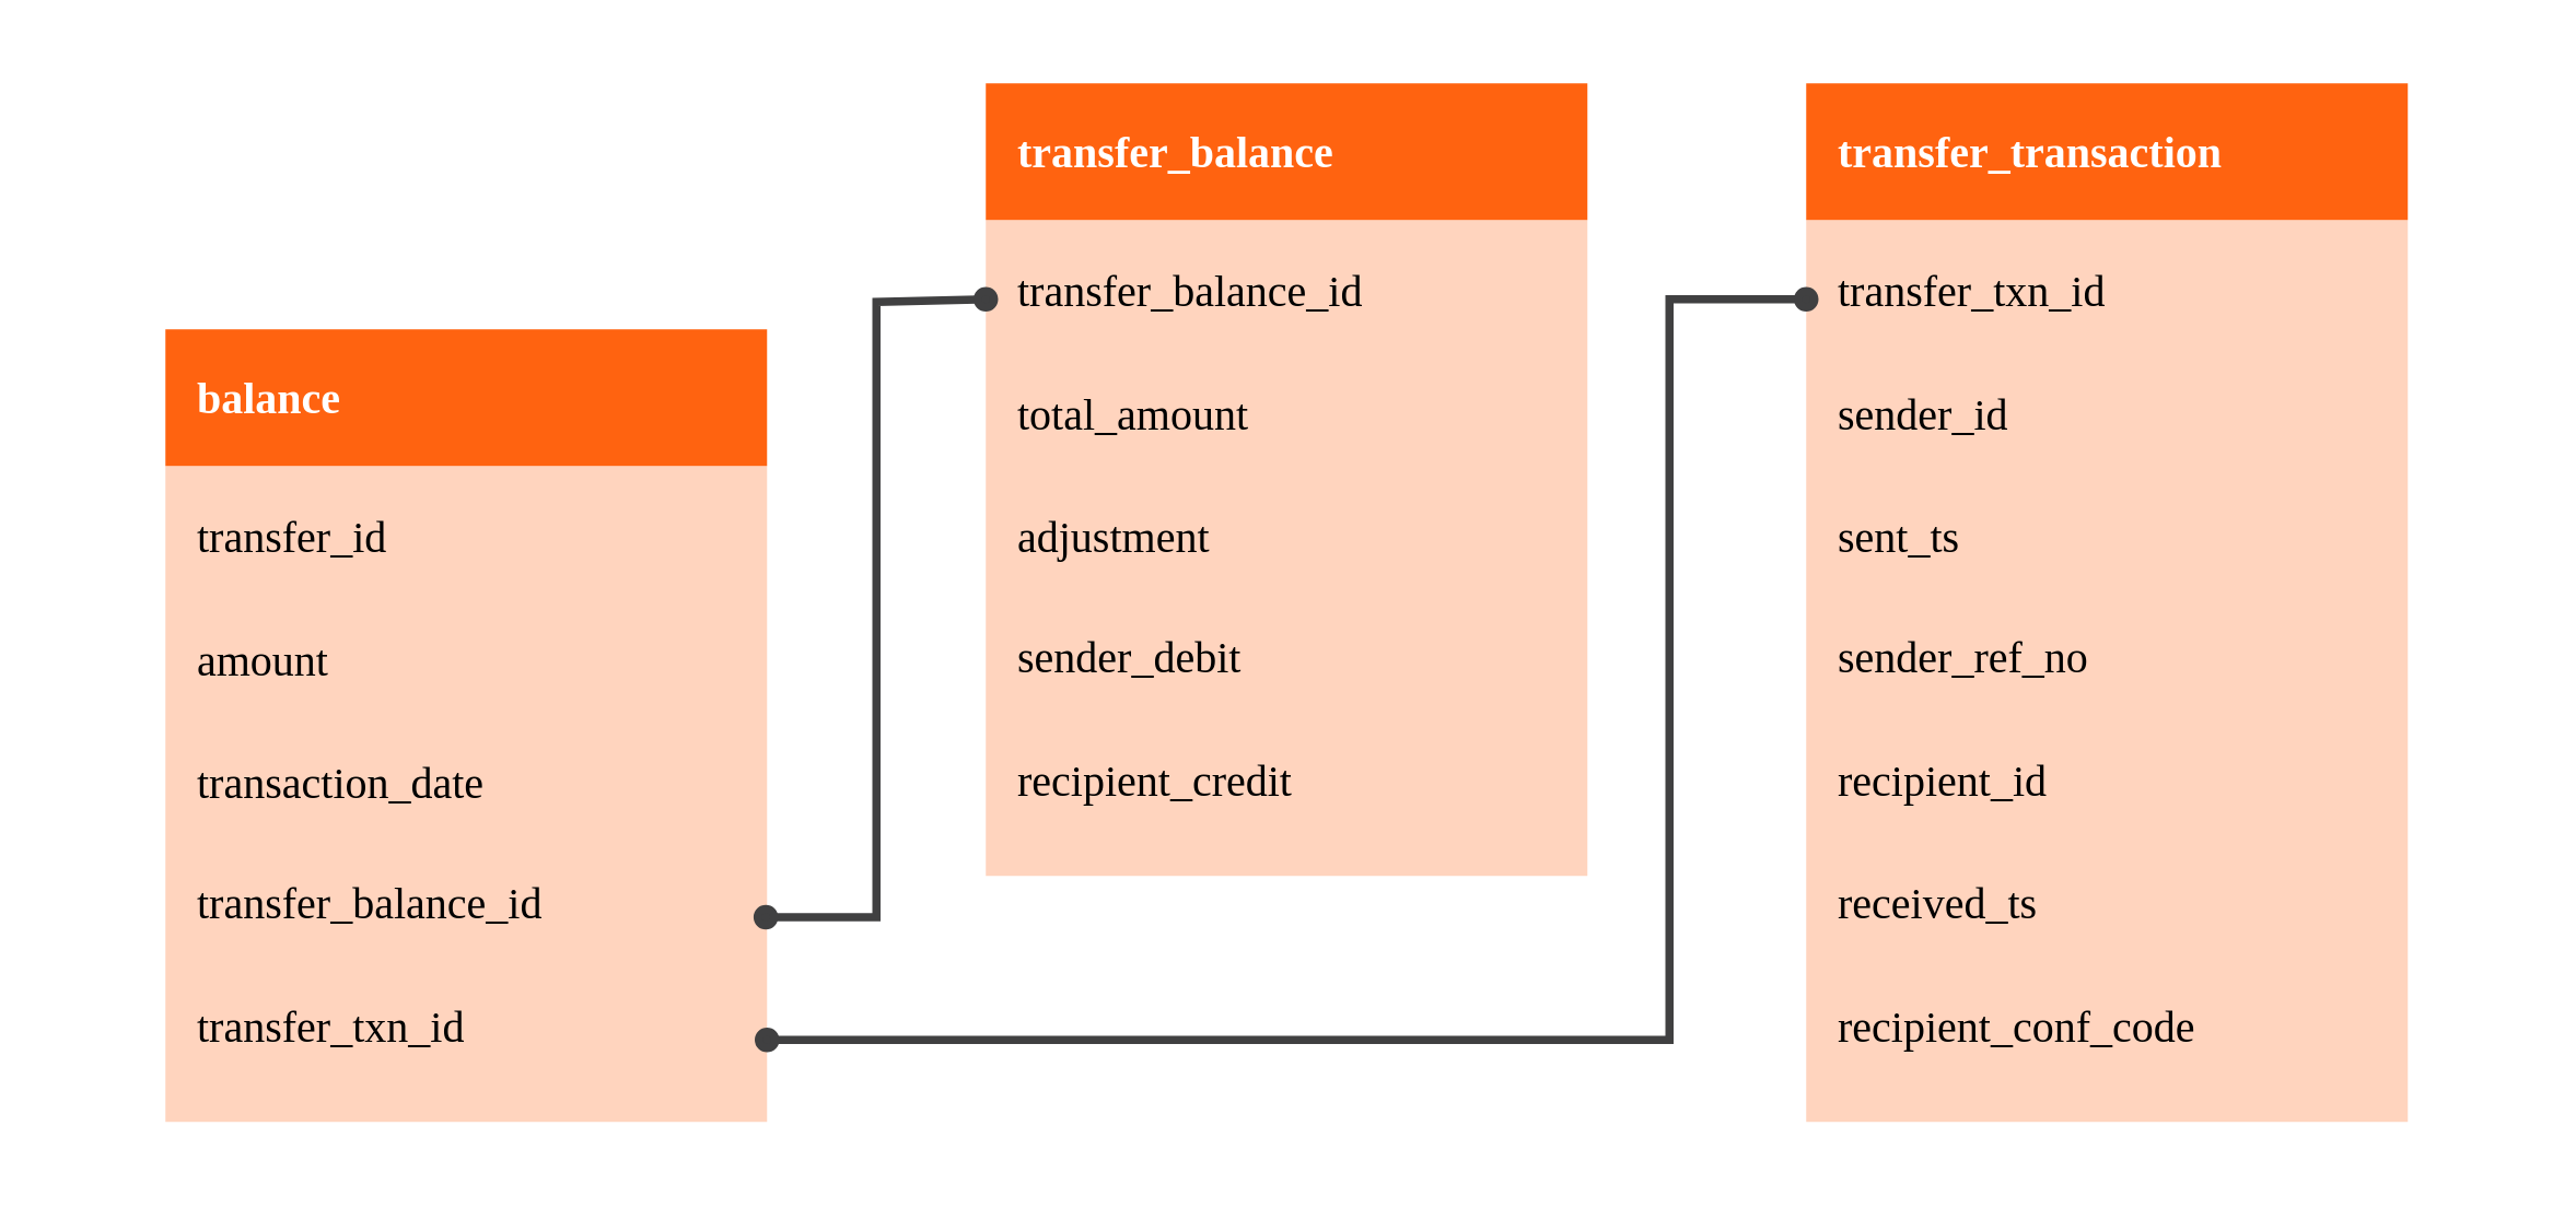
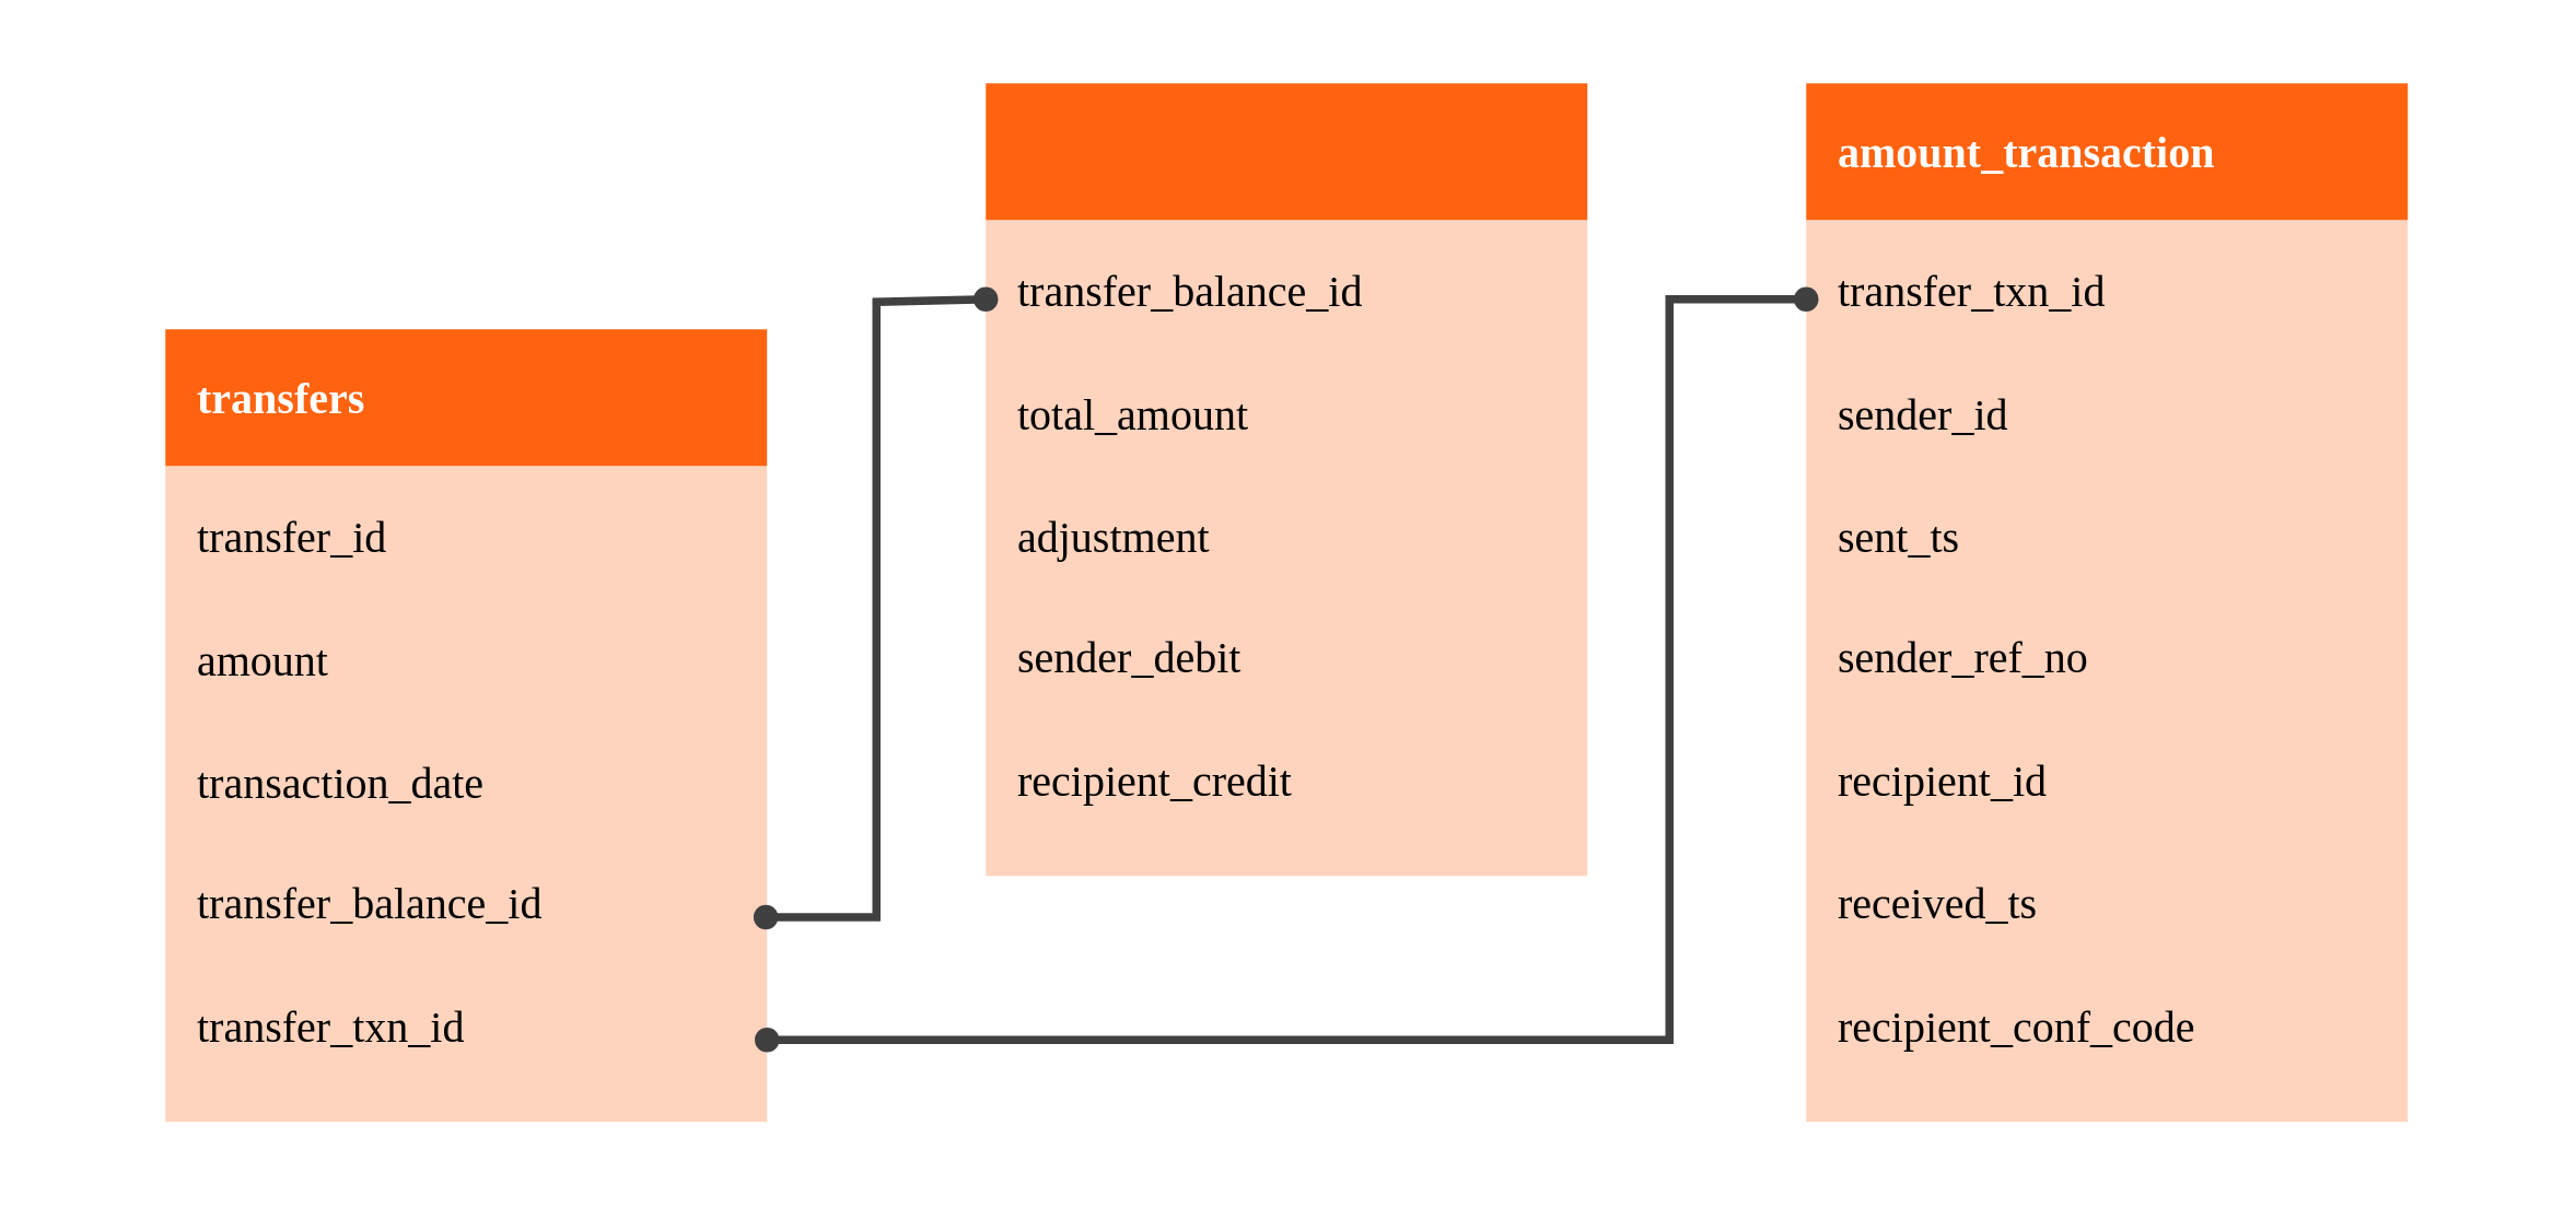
- <mxCell id="10" value="&lt;font color=&quot;#ffffff&quot; face=&quot;Roboto Mono&quot; size=&quot;1&quot;&gt;&lt;b style=&quot;font-size: 16px;&quot;&gt;transfer_balance&lt;/b&gt;&lt;/font&gt;" style="text;html=1;align=left;verticalAlign=middle;whiteSpace=wrap;rounded=0;spacing=0;spacingLeft=12;" vertex="1" parent="1"><mxGeometry x="360" y="35" width="170" height="40" as="geometry" /></mxCell>
- <mxCell id="14" value="&lt;font color=&quot;#ffffff&quot; face=&quot;Roboto Mono&quot; size=&quot;1&quot;&gt;&lt;b style=&quot;font-size: 16px;&quot;&gt;transfer_transaction&lt;/b&gt;&lt;/font&gt;" style="text;html=1;align=left;verticalAlign=middle;whiteSpace=wrap;rounded=0;spacing=0;spacingLeft=12;" vertex="1" parent="1"><mxGeometry x="660" y="35" width="200" height="40" as="geometry" /></mxCell>
+ <mxCell id="14" value="&lt;font color=&quot;#ffffff&quot; face=&quot;Roboto Mono&quot; size=&quot;1&quot;&gt;&lt;b style=&quot;font-size: 16px;&quot;&gt;amount_transaction&lt;/b&gt;&lt;/font&gt;" style="text;html=1;align=left;verticalAlign=middle;whiteSpace=wrap;rounded=0;spacing=0;spacingLeft=12;" vertex="1" parent="1"><mxGeometry x="660" y="35" width="200" height="40" as="geometry" /></mxCell>
- <mxCell id="6" value="&lt;font color=&quot;#ffffff&quot; face=&quot;Roboto Mono&quot; size=&quot;1&quot;&gt;&lt;b style=&quot;font-size: 16px;&quot;&gt;balance&lt;/b&gt;&lt;/font&gt;" style="text;html=1;align=left;verticalAlign=middle;whiteSpace=wrap;rounded=0;spacing=0;spacingLeft=12;" vertex="1" parent="1"><mxGeometry x="60" y="125" width="170" height="40" as="geometry" /></mxCell>
+ <mxCell id="6" value="&lt;font color=&quot;#ffffff&quot; face=&quot;Roboto Mono&quot; size=&quot;1&quot;&gt;&lt;b style=&quot;font-size: 16px;&quot;&gt;transfers&lt;/b&gt;&lt;/font&gt;" style="text;html=1;align=left;verticalAlign=middle;whiteSpace=wrap;rounded=0;spacing=0;spacingLeft=12;" vertex="1" parent="1"><mxGeometry x="60" y="125" width="170" height="40" as="geometry" /></mxCell>
